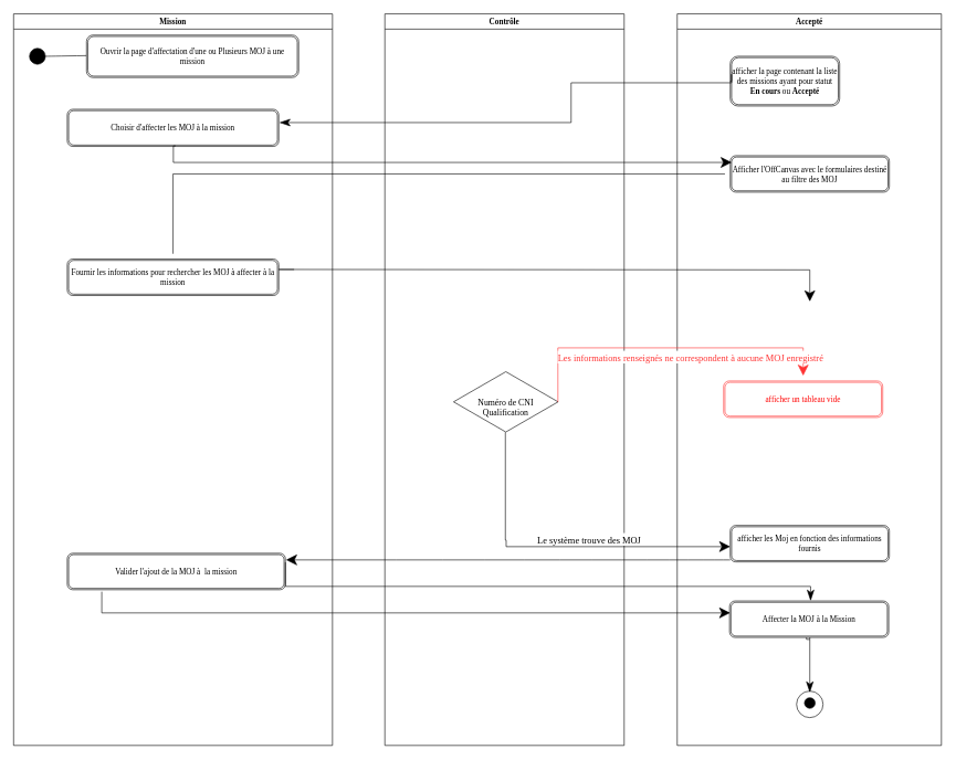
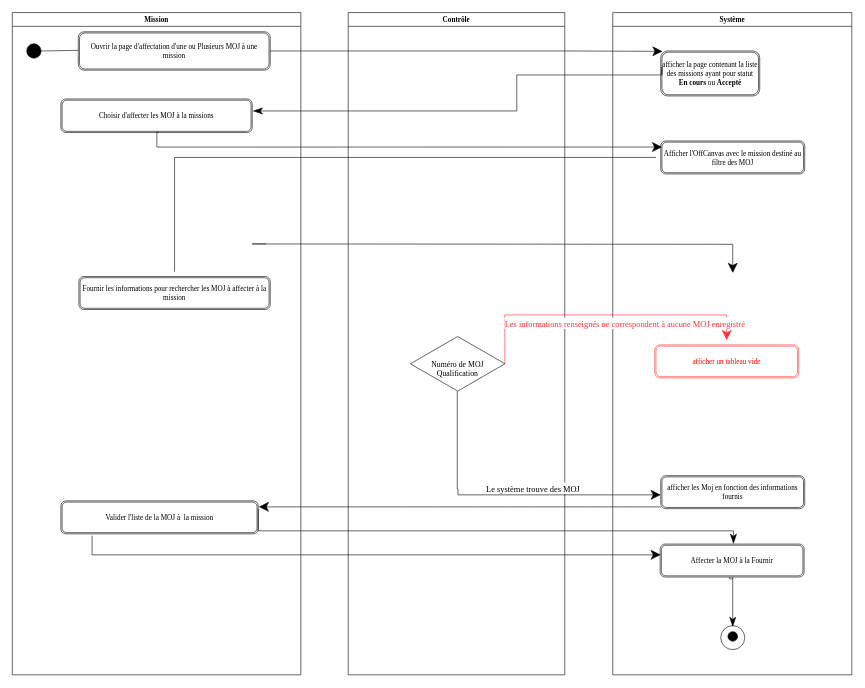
- <mxCell id="11" value="Accepté" style="swimlane;whiteSpace=wrap;html=1;fontFamily=Georgia;" parent="1" vertex="1"><mxGeometry x="1021" y="20" width="398.5" height="1104" as="geometry" /></mxCell>
+ <mxCell id="11" value="Système" style="swimlane;whiteSpace=wrap;html=1;fontFamily=Georgia;" parent="1" vertex="1"><mxGeometry x="1021" y="20" width="398.5" height="1104" as="geometry" /></mxCell>
+ <mxCell id="21" value="" style="endArrow=classic;html=1;rounded=0;fontFamily=Georgia;fontSize=16;startSize=14;endSize=14;sourcePerimeterSpacing=8;targetPerimeterSpacing=8;strokeColor=default;endFill=1;edgeStyle=orthogonalEdgeStyle;entryX=0.017;entryY=0.009;entryDx=0;entryDy=0;exitX=1;exitY=0.5;exitDx=0;exitDy=0;entryPerimeter=0;" parent="1" source="5" target="12" edge="1"><mxGeometry width="50" height="50" relative="1" as="geometry"><mxPoint x="309" y="85" as="sourcePoint" /><mxPoint x="1068" y="86" as="targetPoint" /><Array as="points"><mxPoint x="941" y="84" /></Array></mxGeometry></mxCell>
- <mxCell id="9" value="Choisir d'affecter les MOJ à la mission" style="shape=ext;double=1;rounded=1;whiteSpace=wrap;html=1;fontFamily=Georgia;" parent="2" vertex="1"><mxGeometry x="81" y="144" width="319" height="56" as="geometry" /></mxCell>
+ <mxCell id="9" value="Choisir d'affecter les MOJ à la missions" style="shape=ext;double=1;rounded=1;whiteSpace=wrap;html=1;fontFamily=Georgia;" parent="2" vertex="1"><mxGeometry x="81" y="144" width="319" height="56" as="geometry" /></mxCell>
- <mxCell id="15" value="Afficher l'OffCanvas avec le formulaires destiné au filtre des MOJ" style="shape=ext;double=1;rounded=1;whiteSpace=wrap;html=1;fontFamily=Georgia;" parent="11" vertex="1"><mxGeometry x="80" y="214" width="240" height="55" as="geometry" /></mxCell>
+ <mxCell id="15" value="Afficher l'OffCanvas avec le mission destiné au filtre des MOJ" style="shape=ext;double=1;rounded=1;whiteSpace=wrap;html=1;fontFamily=Georgia;" parent="11" vertex="1"><mxGeometry x="80" y="214" width="240" height="55" as="geometry" /></mxCell>
- <mxCell id="6" value="Fournir les informations pour rechercher les MOJ à affecter à la mission" style="shape=ext;double=1;rounded=1;whiteSpace=wrap;html=1;fontFamily=Georgia;" parent="2" vertex="1"><mxGeometry x="81" y="370" width="319" height="55" as="geometry" /></mxCell>
+ <mxCell id="6" value="Fournir les informations pour rechercher les MOJ à affecter à la mission" style="shape=ext;double=1;rounded=1;whiteSpace=wrap;html=1;fontFamily=Georgia;" parent="2" vertex="1"><mxGeometry x="111" y="440" width="319" height="55" as="geometry" /></mxCell>
- <mxCell id="23" value="&lt;div style=&quot;font-size: 13px;&quot;&gt;&lt;font style=&quot;font-size: 13px;&quot;&gt;&lt;br&gt;&lt;/font&gt;&lt;/div&gt;&lt;div style=&quot;font-size: 13px;&quot;&gt;&lt;span style=&quot;background-color: initial;&quot;&gt;Numéro de CNI&lt;/span&gt;&lt;br&gt;&lt;/div&gt;&lt;div style=&quot;font-size: 13px;&quot;&gt;&lt;font style=&quot;font-size: 13px;&quot;&gt;Qualification&lt;/font&gt;&lt;/div&gt;" style="html=1;whiteSpace=wrap;shape=isoRectangle;fontFamily=Georgia;" parent="22" vertex="1"><mxGeometry x="68" y="540" width="229" height="91" as="geometry" /></mxCell>
+ <mxCell id="23" value="&lt;div style=&quot;font-size: 13px;&quot;&gt;&lt;font style=&quot;font-size: 13px;&quot;&gt;&lt;br&gt;&lt;/font&gt;&lt;/div&gt;&lt;div style=&quot;font-size: 13px;&quot;&gt;&lt;span style=&quot;background-color: initial;&quot;&gt;Numéro de MOJ&lt;/span&gt;&lt;br&gt;&lt;/div&gt;&lt;div style=&quot;font-size: 13px;&quot;&gt;&lt;font style=&quot;font-size: 13px;&quot;&gt;Qualification&lt;/font&gt;&lt;/div&gt;" style="html=1;whiteSpace=wrap;shape=isoRectangle;fontFamily=Georgia;" parent="22" vertex="1"><mxGeometry x="68" y="540" width="229" height="91" as="geometry" /></mxCell>
- <mxCell id="7" value="Valider l'ajout de la MOJ à&amp;nbsp; la mission" style="shape=ext;double=1;rounded=1;whiteSpace=wrap;html=1;fontFamily=Georgia;" parent="2" vertex="1"><mxGeometry x="81" y="814" width="329" height="55" as="geometry" /></mxCell>
+ <mxCell id="7" value="Valider l'liste de la MOJ à&amp;nbsp; la mission" style="shape=ext;double=1;rounded=1;whiteSpace=wrap;html=1;fontFamily=Georgia;" parent="2" vertex="1"><mxGeometry x="81" y="814" width="329" height="55" as="geometry" /></mxCell>
- <mxCell id="19" value="Affecter la MOJ à la Mission" style="shape=ext;double=1;rounded=1;whiteSpace=wrap;html=1;fontFamily=Georgia;strokeColor=#050505;fontColor=#000000;" vertex="1" parent="11"><mxGeometry x="79" y="886" width="240" height="55" as="geometry" /></mxCell>
+ <mxCell id="19" value="Affecter la MOJ à la Fournir" style="shape=ext;double=1;rounded=1;whiteSpace=wrap;html=1;fontFamily=Georgia;strokeColor=#050505;fontColor=#000000;" vertex="1" parent="11"><mxGeometry x="79" y="886" width="240" height="55" as="geometry" /></mxCell>
